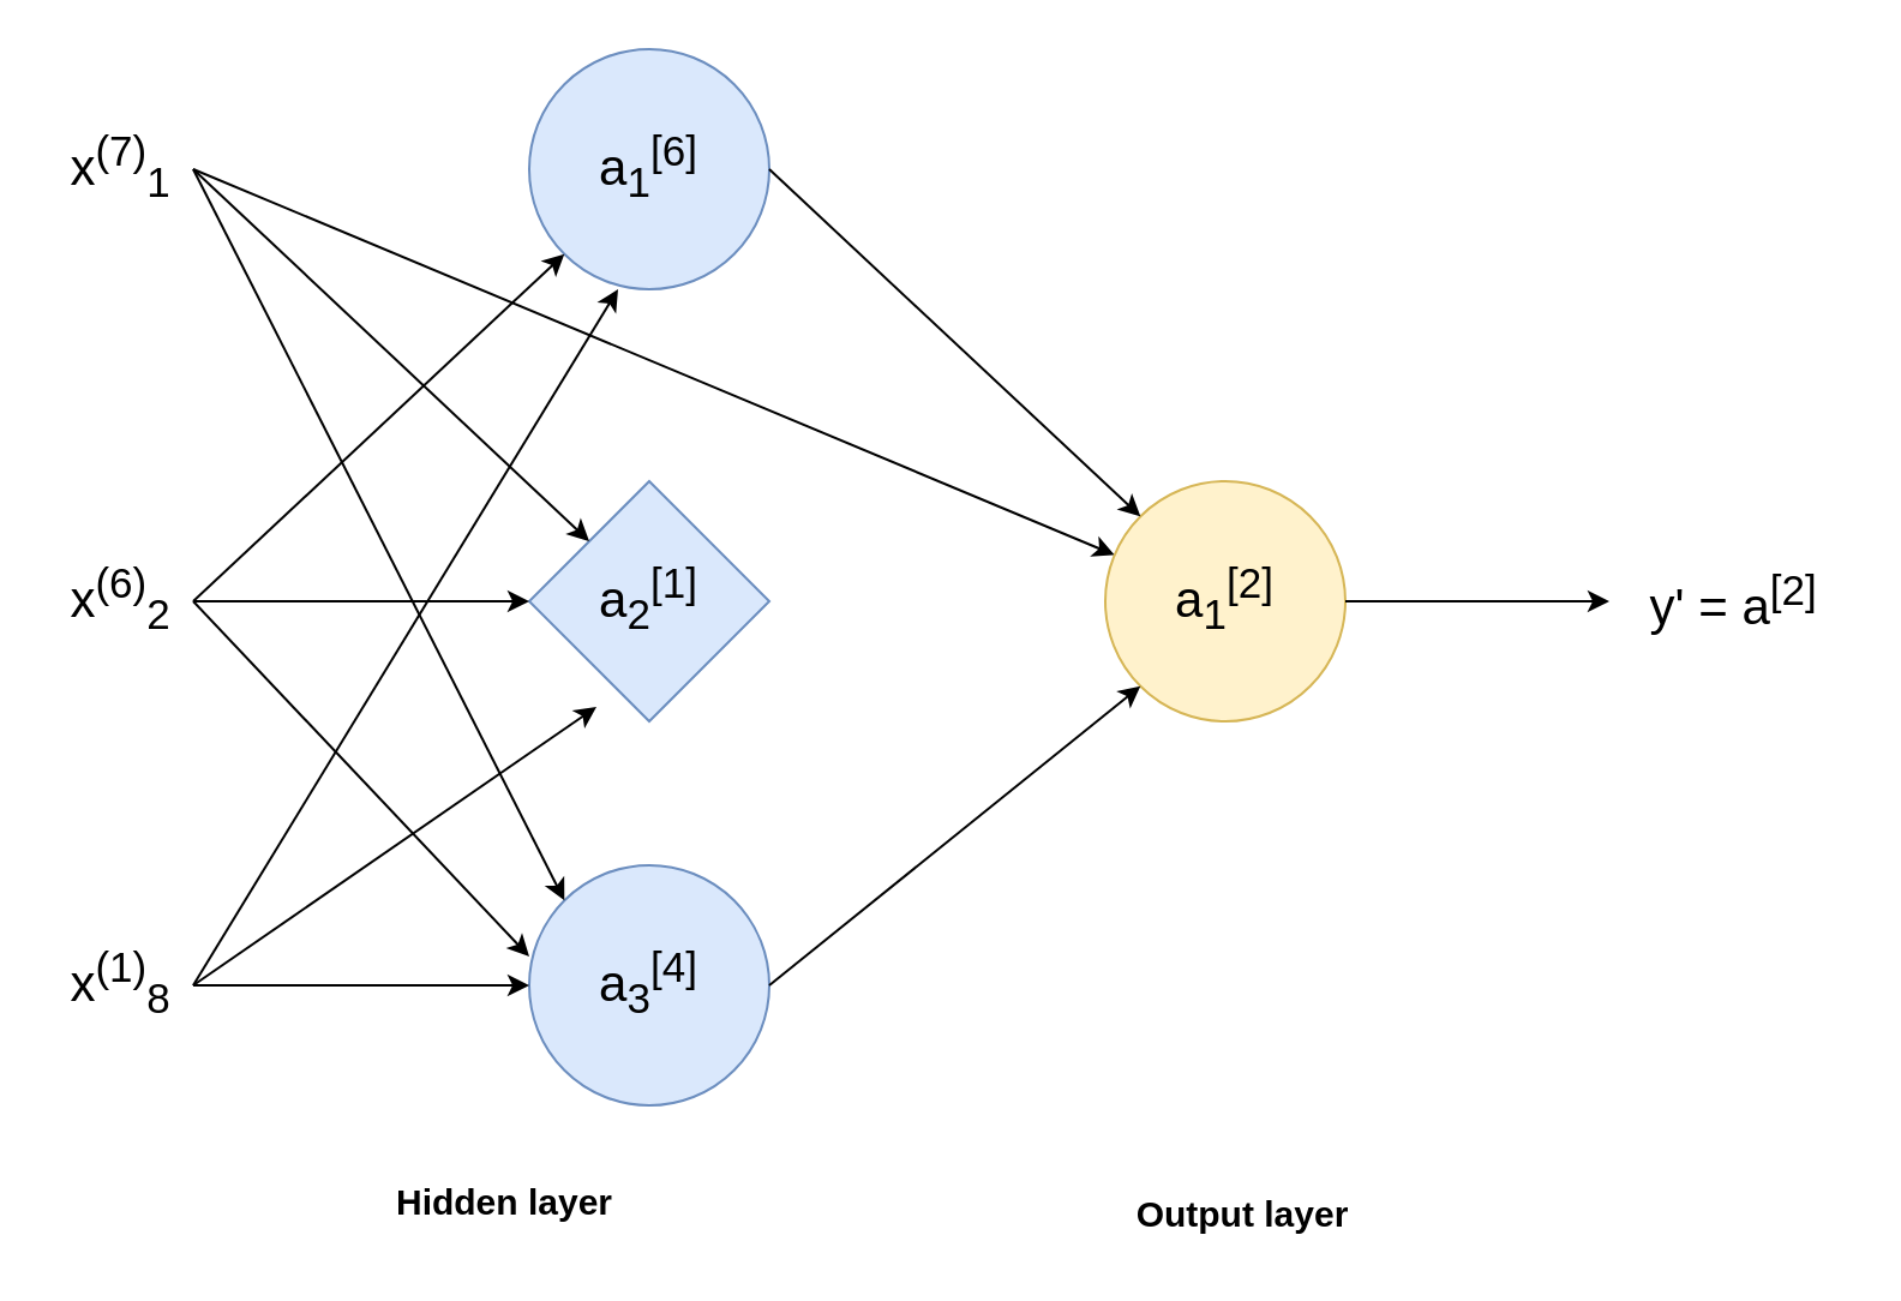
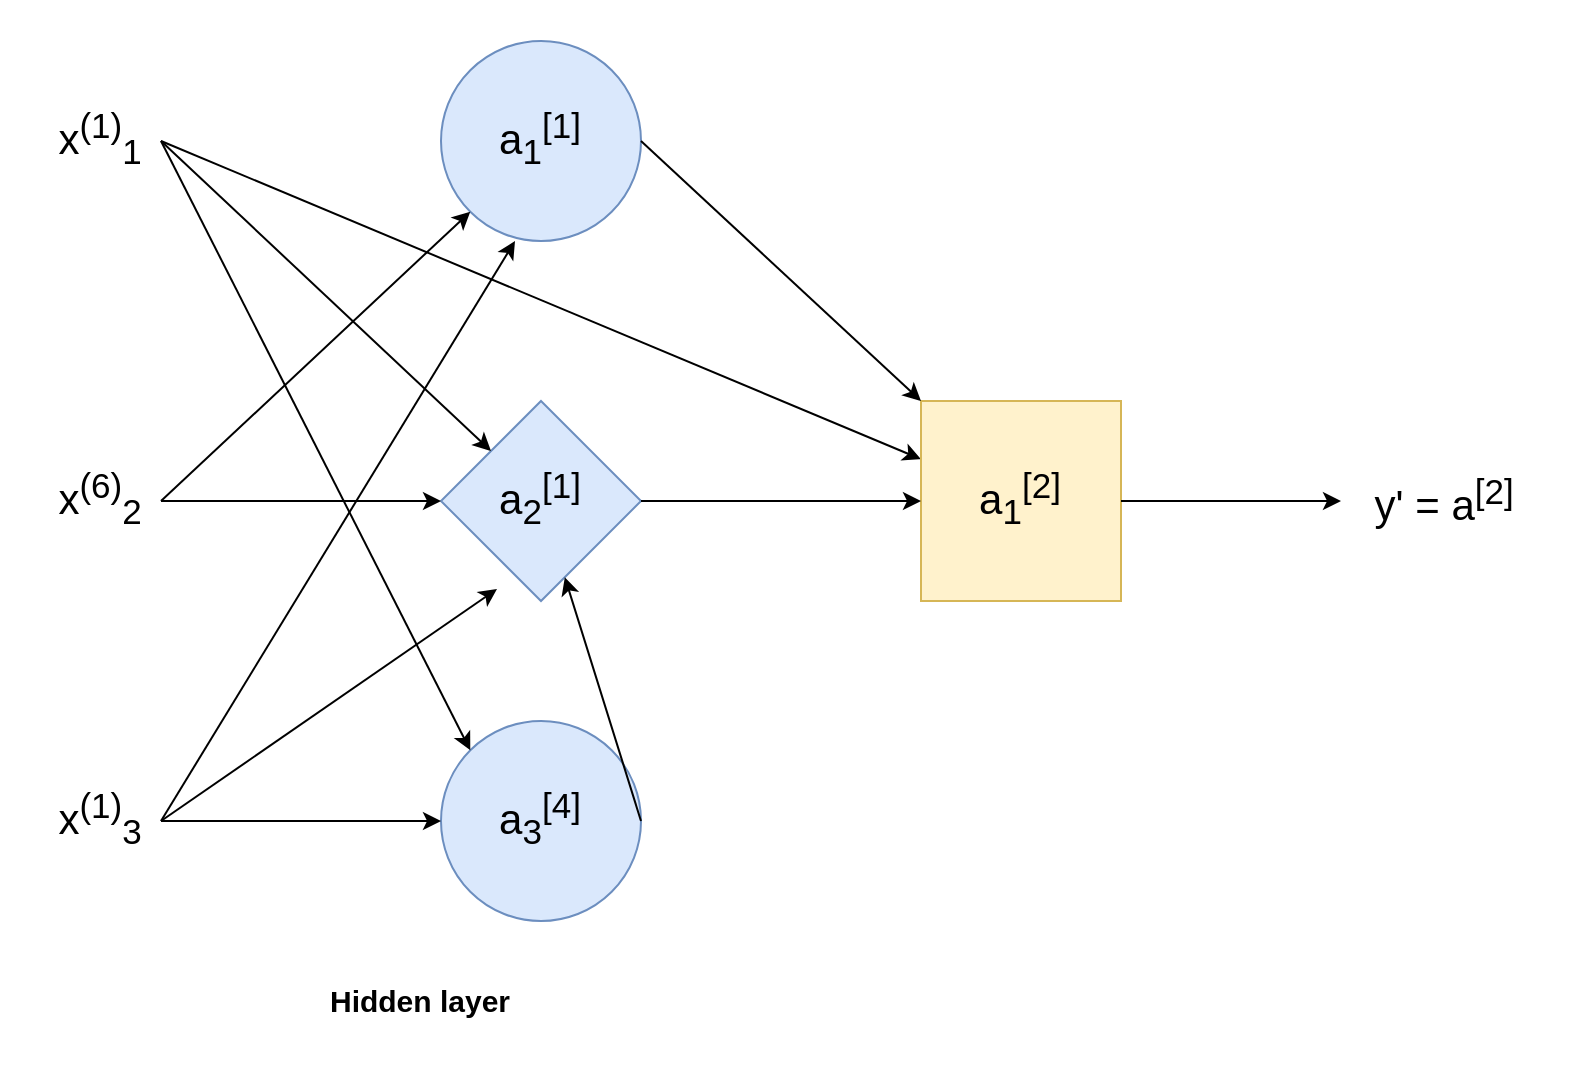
- <mxCell id="5" value="&lt;font style=&quot;font-size: 21px;&quot;&gt;x&lt;sup&gt;(7)&lt;/sup&gt;&lt;sub&gt;1&lt;/sub&gt;&lt;/font&gt;" style="text;html=1;align=center;verticalAlign=middle;whiteSpace=wrap;rounded=0;" parent="1" vertex="1"><mxGeometry x="20" y="55" width="60" height="30" as="geometry" /></mxCell>
+ <mxCell id="5" value="&lt;font style=&quot;font-size: 21px;&quot;&gt;x&lt;sup&gt;(1)&lt;/sup&gt;&lt;sub&gt;1&lt;/sub&gt;&lt;/font&gt;" style="text;html=1;align=center;verticalAlign=middle;whiteSpace=wrap;rounded=0;" parent="1" vertex="1"><mxGeometry x="20" y="55" width="60" height="30" as="geometry" /></mxCell>
- <mxCell id="2" value="&lt;font style=&quot;font-size: 21px;&quot;&gt;a&lt;sub&gt;1&lt;/sub&gt;&lt;sup&gt;[6]&lt;/sup&gt;&lt;/font&gt;" style="ellipse;whiteSpace=wrap;html=1;aspect=fixed;fillColor=#dae8fc;strokeColor=#6c8ebf;" parent="1" vertex="1"><mxGeometry x="220" y="20" width="100" height="100" as="geometry" /></mxCell>
+ <mxCell id="2" value="&lt;font style=&quot;font-size: 21px;&quot;&gt;a&lt;sub&gt;1&lt;/sub&gt;&lt;sup&gt;[1]&lt;/sup&gt;&lt;/font&gt;" style="ellipse;whiteSpace=wrap;html=1;aspect=fixed;fillColor=#dae8fc;strokeColor=#6c8ebf;" parent="1" vertex="1"><mxGeometry x="220" y="20" width="100" height="100" as="geometry" /></mxCell>
+ <mxCell id="19" value="" style="endArrow=classic;html=1;rounded=0;entryX=0;entryY=0.5;entryDx=0;entryDy=0;exitX=1;exitY=0.5;exitDx=0;exitDy=0;" parent="1" source="3" target="17" edge="1"><mxGeometry width="50" height="50" relative="1" as="geometry"><mxPoint x="290" y="290" as="sourcePoint" /><mxPoint x="340" y="240" as="targetPoint" /></mxGeometry></mxCell>
- <mxCell id="17" value="&lt;font style=&quot;font-size: 21px;&quot;&gt;a&lt;sub&gt;1&lt;/sub&gt;&lt;sup&gt;[2]&lt;/sup&gt;&lt;/font&gt;" style="ellipse;whiteSpace=wrap;html=1;aspect=fixed;fillColor=#fff2cc;strokeColor=#d6b656;" parent="1" vertex="1"><mxGeometry x="460" y="200" width="100" height="100" as="geometry" /></mxCell>
+ <mxCell id="17" value="&lt;font style=&quot;font-size: 21px;&quot;&gt;a&lt;sub&gt;1&lt;/sub&gt;&lt;sup&gt;[2]&lt;/sup&gt;&lt;/font&gt;" style="whiteSpace=wrap;html=1;aspect=fixed;fillColor=#fff2cc;strokeColor=#d6b656;rounded=0;" parent="1" vertex="1"><mxGeometry x="460" y="200" width="100" height="100" as="geometry" /></mxCell>
- <mxCell id="20" value="" style="endArrow=classic;html=1;rounded=0;entryX=0;entryY=1;entryDx=0;entryDy=0;exitX=1;exitY=0.5;exitDx=0;exitDy=0;" parent="1" source="4" target="17" edge="1"><mxGeometry width="50" height="50" relative="1" as="geometry"><mxPoint x="290" y="290" as="sourcePoint" /><mxPoint x="340" y="240" as="targetPoint" /></mxGeometry></mxCell>
+ <mxCell id="20" value="" style="endArrow=classic;html=1;rounded=0;exitX=1;exitY=0.5;exitDx=0;exitDy=0;" parent="1" source="4" target="3" edge="1"><mxGeometry width="50" height="50" relative="1" as="geometry"><mxPoint x="290" y="290" as="sourcePoint" /><mxPoint x="340" y="240" as="targetPoint" /></mxGeometry></mxCell>
- <mxCell id="13" value="" style="endArrow=classic;html=1;rounded=0;exitX=1;exitY=0.5;exitDx=0;exitDy=0;entryX=0;entryY=0.38;entryDx=0;entryDy=0;entryPerimeter=0;" parent="1" source="6" target="4" edge="1"><mxGeometry width="50" height="50" relative="1" as="geometry"><mxPoint x="290" y="290" as="sourcePoint" /><mxPoint x="340" y="240" as="targetPoint" /></mxGeometry></mxCell>
- <mxCell id="7" value="&lt;font style=&quot;font-size: 21px;&quot;&gt;x&lt;sup&gt;(1)&lt;/sup&gt;&lt;sub&gt;8&lt;/sub&gt;&lt;/font&gt;" style="text;html=1;align=center;verticalAlign=middle;whiteSpace=wrap;rounded=0;" parent="1" vertex="1"><mxGeometry x="20" y="395" width="60" height="30" as="geometry" /></mxCell>
+ <mxCell id="7" value="&lt;font style=&quot;font-size: 21px;&quot;&gt;x&lt;sup&gt;(1)&lt;/sup&gt;&lt;sub&gt;3&lt;/sub&gt;&lt;/font&gt;" style="text;html=1;align=center;verticalAlign=middle;whiteSpace=wrap;rounded=0;" parent="1" vertex="1"><mxGeometry x="20" y="395" width="60" height="30" as="geometry" /></mxCell>
- <mxCell id="22" value="&lt;font style=&quot;font-size: 15px;&quot;&gt;Output layer&lt;/font&gt;" style="text;html=1;align=center;verticalAlign=middle;whiteSpace=wrap;rounded=0;fontStyle=1" parent="1" vertex="1"><mxGeometry x="465" y="490" width="105" height="30" as="geometry" /></mxCell>
